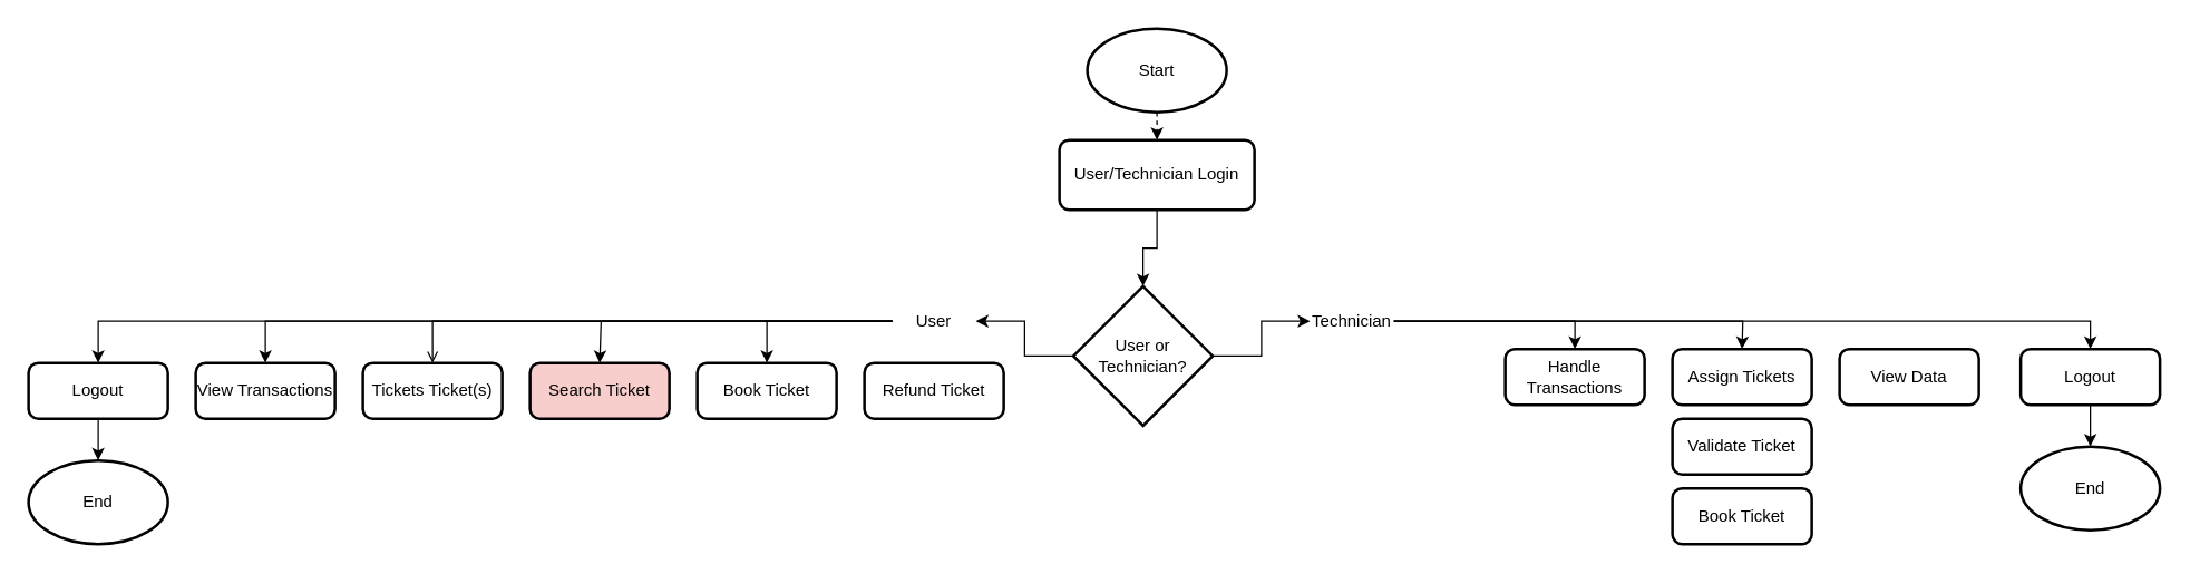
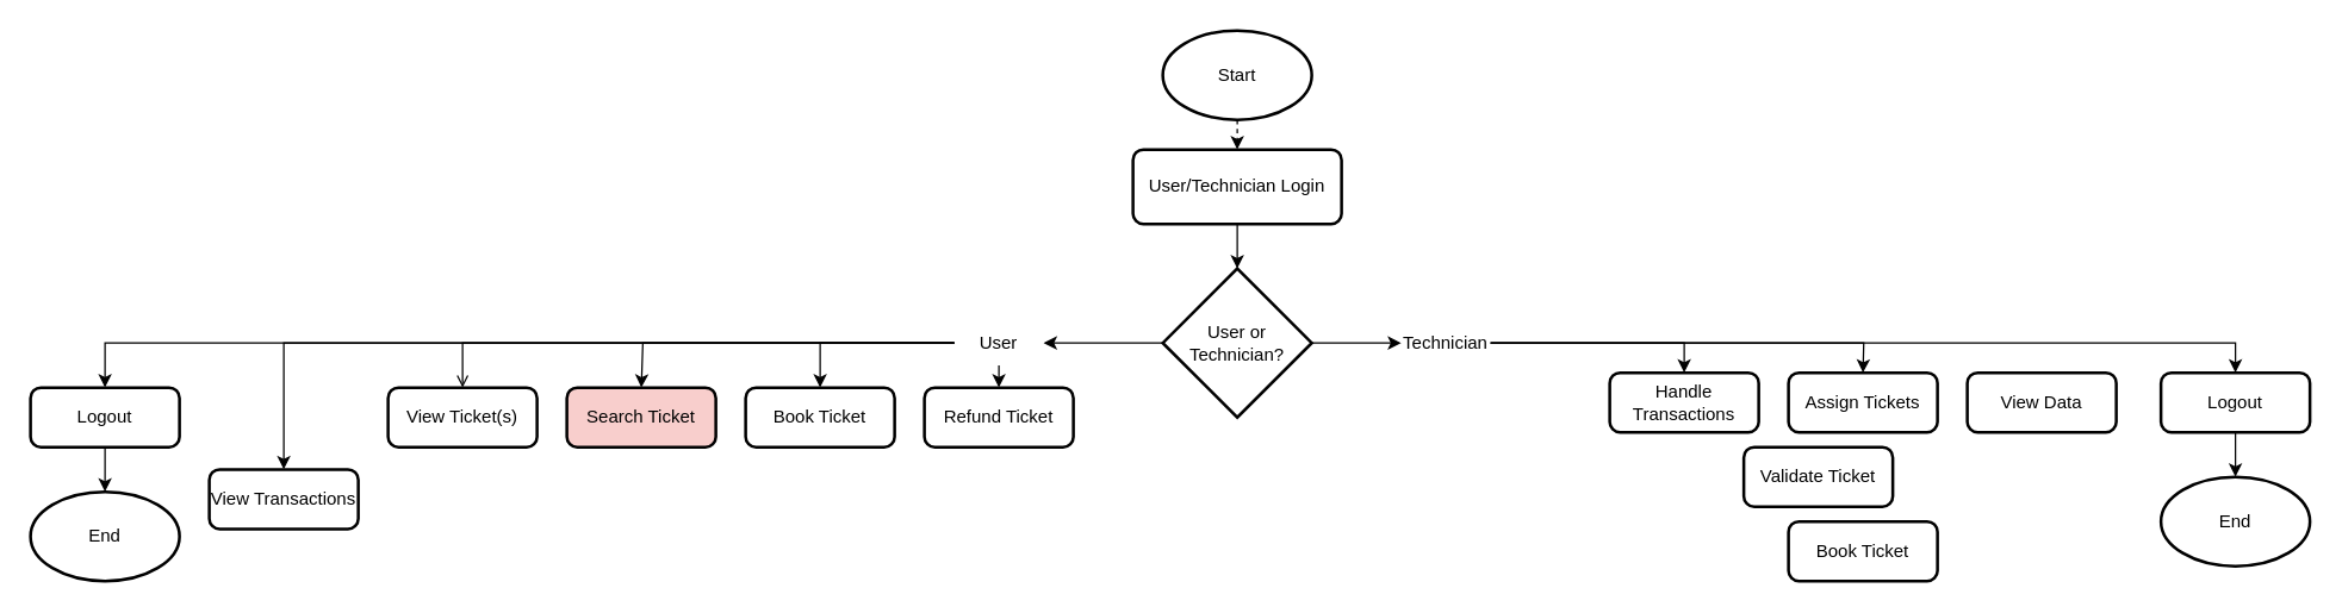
+ <mxCell id="11" style="edgeStyle=orthogonalEdgeStyle;rounded=0;orthogonalLoop=1;jettySize=auto;html=1;exitX=0.5;exitY=1;exitDx=0;exitDy=0;entryX=0.5;entryY=0;entryDx=0;entryDy=0;" edge="1" parent="1" source="15" target="21"><mxGeometry relative="1" as="geometry" /></mxCell>
- <mxCell id="7" value="User or Technician?" style="strokeWidth=2;html=1;shape=mxgraph.flowchart.decision;whiteSpace=wrap;" vertex="1" parent="1"><mxGeometry x="770" y="205" width="100" height="100" as="geometry" /></mxCell>
+ <mxCell id="7" value="User or Technician?" style="strokeWidth=2;html=1;shape=mxgraph.flowchart.decision;whiteSpace=wrap;" vertex="1" parent="1"><mxGeometry x="780" y="180" width="100" height="100" as="geometry" /></mxCell>
- <mxCell id="23" value="View Transactions" style="rounded=1;whiteSpace=wrap;html=1;absoluteArcSize=1;arcSize=14;strokeWidth=2;" vertex="1" parent="1"><mxGeometry x="140" y="260" width="100" height="40" as="geometry" /></mxCell>
+ <mxCell id="23" value="View Transactions" style="rounded=1;whiteSpace=wrap;html=1;absoluteArcSize=1;arcSize=14;strokeWidth=2;" vertex="1" parent="1"><mxGeometry x="140" y="315" width="100" height="40" as="geometry" /></mxCell>
- <mxCell id="22" value="Tickets Ticket(s)" style="rounded=1;whiteSpace=wrap;html=1;absoluteArcSize=1;arcSize=14;strokeWidth=2;" vertex="1" parent="1"><mxGeometry x="260" y="260" width="100" height="40" as="geometry" /></mxCell>
+ <mxCell id="22" value="View Ticket(s)" style="rounded=1;whiteSpace=wrap;html=1;absoluteArcSize=1;arcSize=14;strokeWidth=2;" vertex="1" parent="1"><mxGeometry x="260" y="260" width="100" height="40" as="geometry" /></mxCell>
- <mxCell id="25" value="Validate Ticket" style="rounded=1;whiteSpace=wrap;html=1;absoluteArcSize=1;arcSize=14;strokeWidth=2;" vertex="1" parent="1"><mxGeometry x="1200" y="300" width="100" height="40" as="geometry" /></mxCell>
+ <mxCell id="25" value="Validate Ticket" style="rounded=1;whiteSpace=wrap;html=1;absoluteArcSize=1;arcSize=14;strokeWidth=2;" vertex="1" parent="1"><mxGeometry x="1170" y="300" width="100" height="40" as="geometry" /></mxCell>
